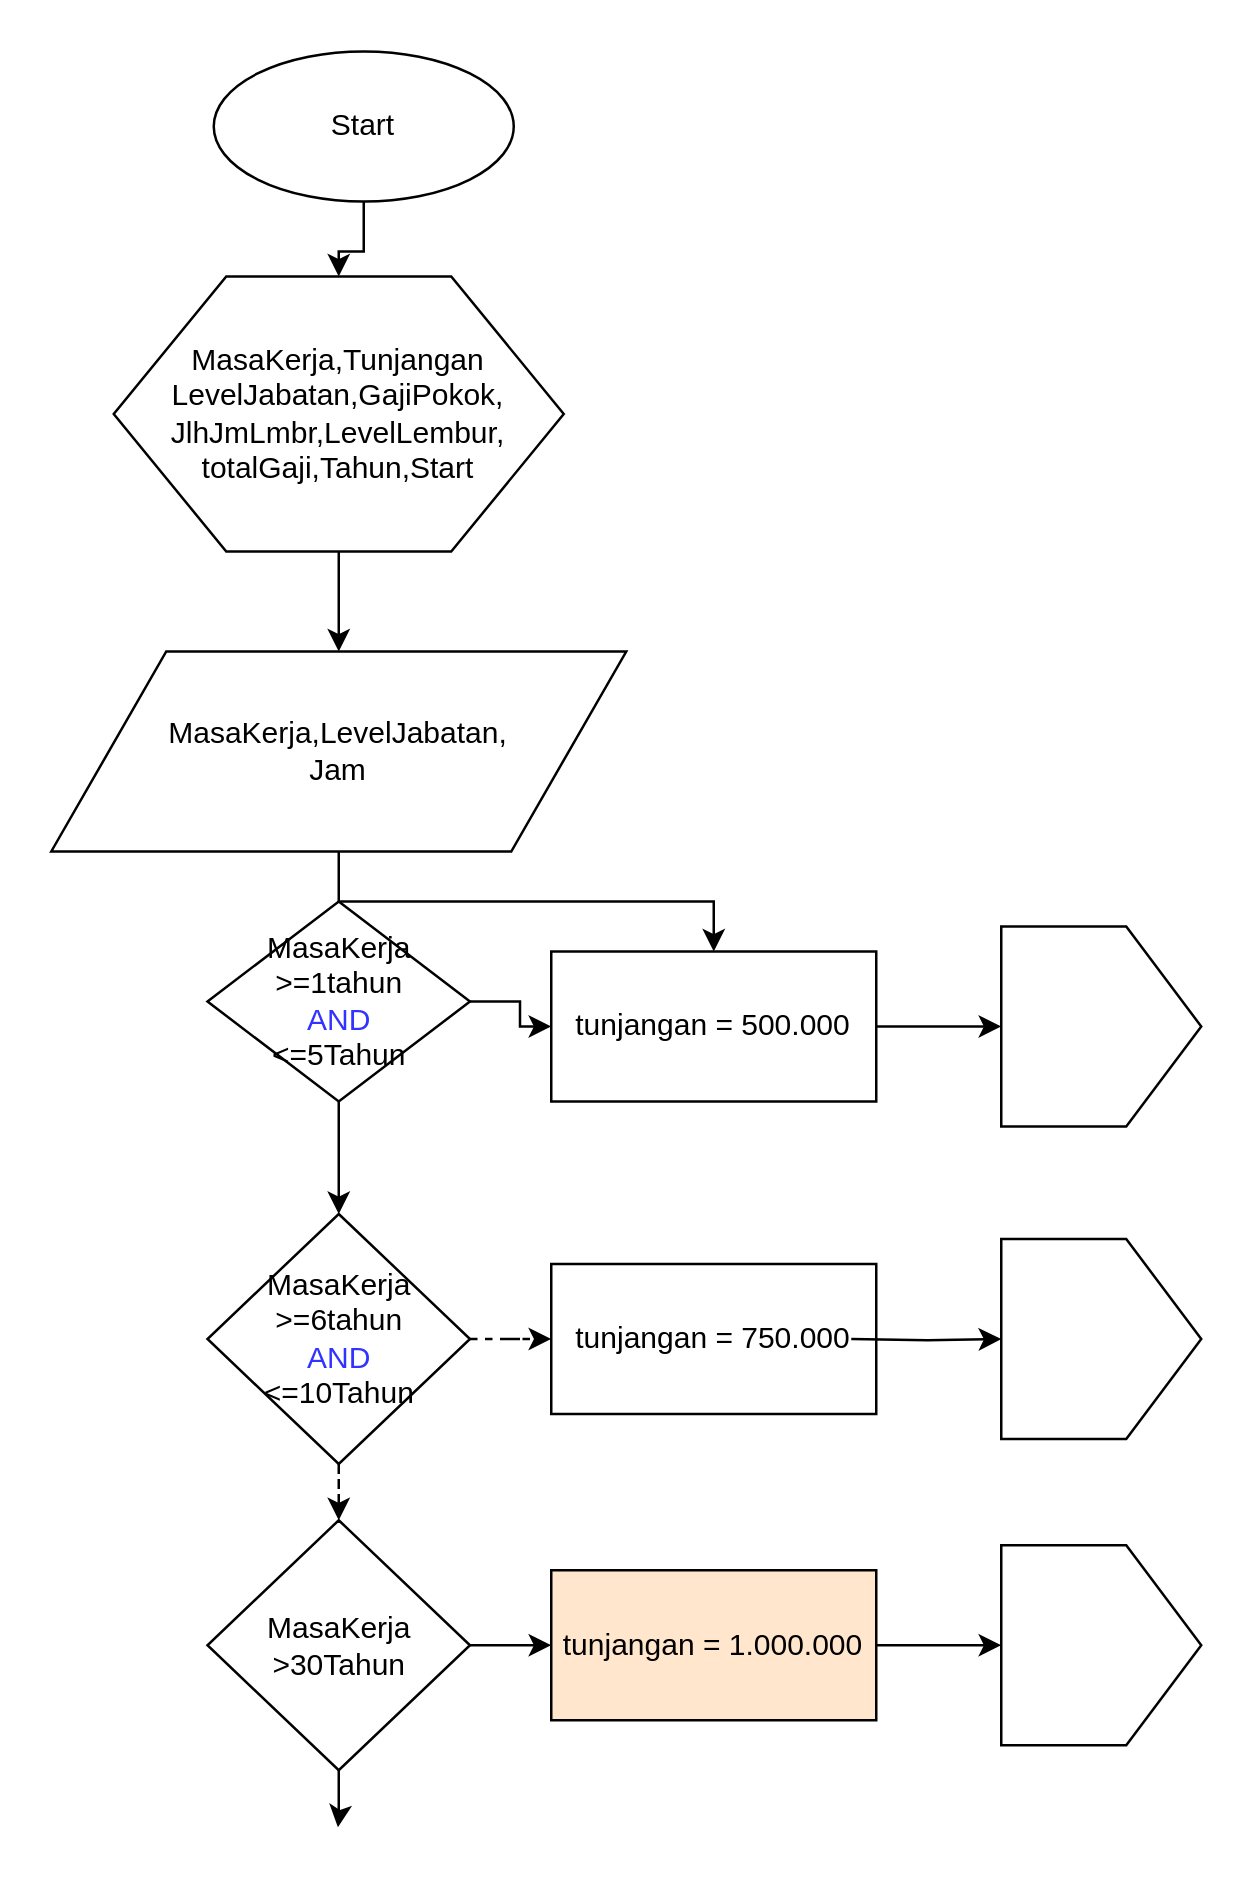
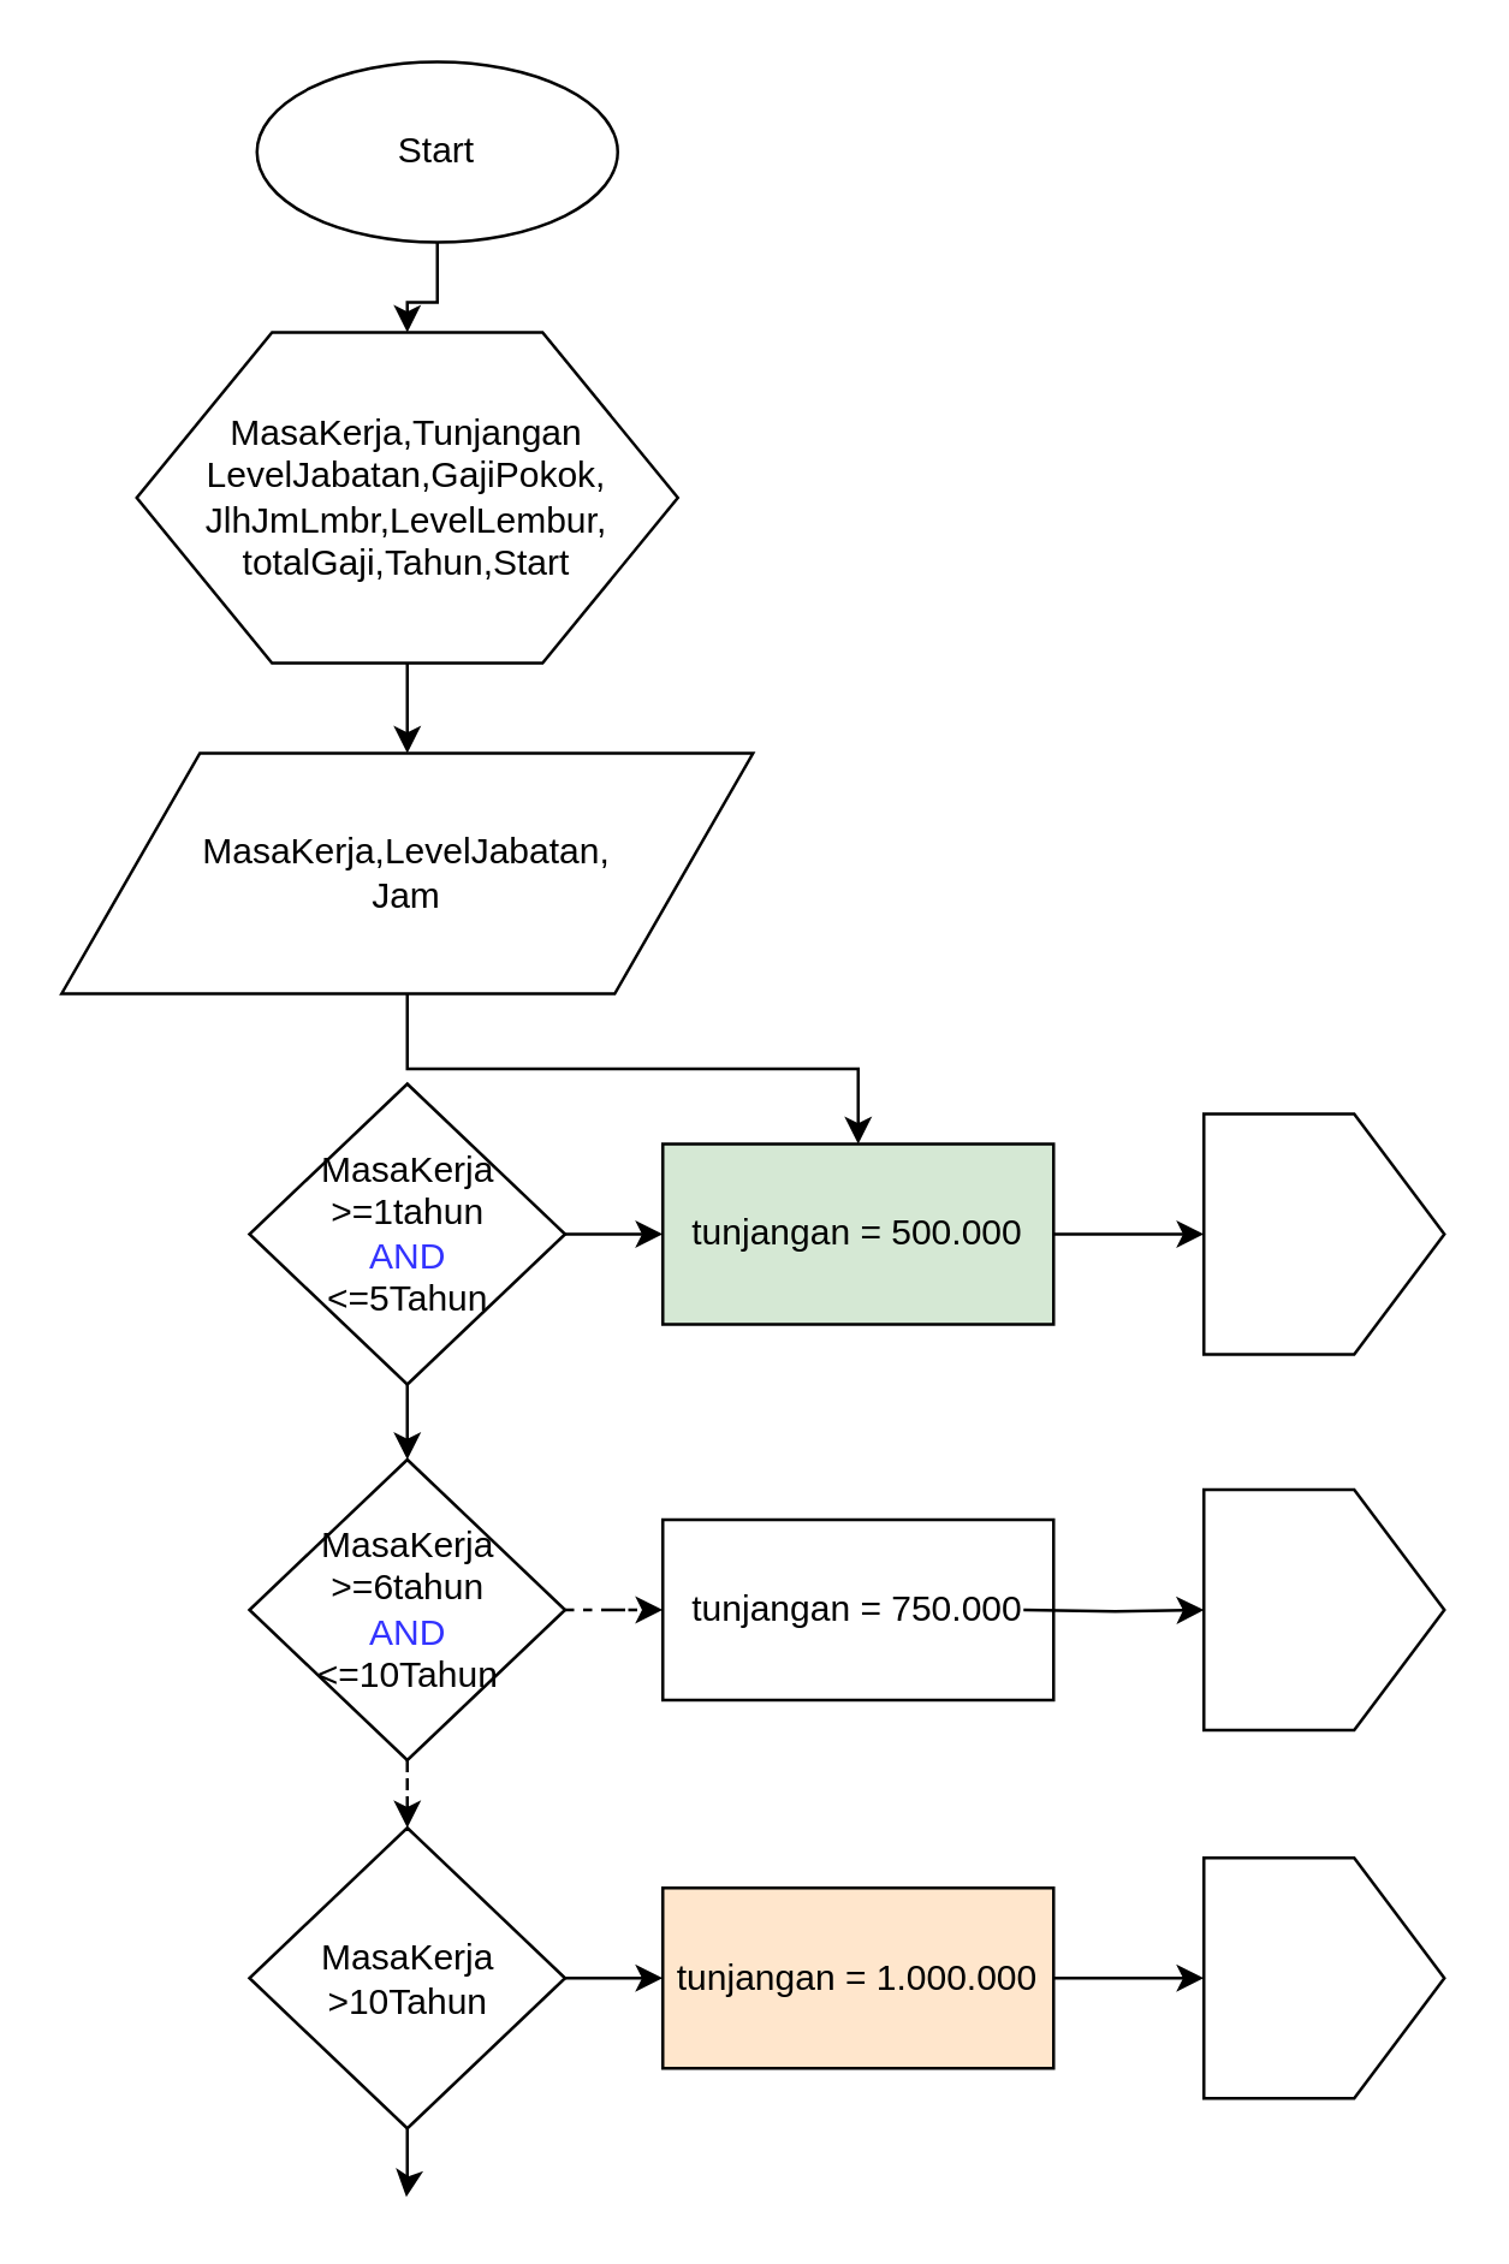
- <mxCell id="7" value="MasaKerja,LevelJabatan,&lt;br&gt;Jam" style="shape=parallelogram;perimeter=parallelogramPerimeter;whiteSpace=wrap;html=1;" vertex="1" parent="1"><mxGeometry x="20" y="260" width="230" height="80" as="geometry" /></mxCell>
+ <mxCell id="7" value="MasaKerja,LevelJabatan,&lt;br&gt;Jam" style="shape=parallelogram;perimeter=parallelogramPerimeter;whiteSpace=wrap;html=1;" vertex="1" parent="1"><mxGeometry y="250" width="230" height="80" as="geometry" x="20" /></mxCell>
- <mxCell id="10" value="MasaKerja&lt;br&gt;&amp;gt;=1tahun&lt;br&gt;&lt;font color=&quot;#3333ff&quot;&gt;AND&lt;/font&gt;&lt;br&gt;&amp;lt;=5Tahun" style="rhombus;whiteSpace=wrap;html=1;" vertex="1" parent="1"><mxGeometry x="82.5" y="360" width="105" height="80" as="geometry" /></mxCell>
+ <mxCell id="10" value="MasaKerja&lt;br&gt;&amp;gt;=1tahun&lt;br&gt;&lt;font color=&quot;#3333ff&quot;&gt;AND&lt;/font&gt;&lt;br&gt;&amp;lt;=5Tahun" style="rhombus;whiteSpace=wrap;html=1;" vertex="1" parent="1"><mxGeometry x="82.5" y="360" width="105" height="100" as="geometry" /></mxCell>
- <mxCell id="12" value="tunjangan = 500.000" style="rounded=0;whiteSpace=wrap;html=1;" vertex="1" parent="1"><mxGeometry x="220" y="380" width="130" height="60" as="geometry" /></mxCell>
+ <mxCell id="12" value="tunjangan = 500.000" style="rounded=0;whiteSpace=wrap;html=1;fillColor=#d5e8d4;" vertex="1" parent="1"><mxGeometry x="220" y="380" width="130" height="60" as="geometry" /></mxCell>
- <mxCell id="20" value="MasaKerja&lt;br&gt;&amp;gt;30Tahun" style="rhombus;whiteSpace=wrap;html=1;" vertex="1" parent="1"><mxGeometry x="82.5" y="607.5" width="105" height="100" as="geometry" /></mxCell>
+ <mxCell id="20" value="MasaKerja&lt;br&gt;&amp;gt;10Tahun" style="rhombus;whiteSpace=wrap;html=1;" vertex="1" parent="1"><mxGeometry x="82.5" y="607.5" width="105" height="100" as="geometry" /></mxCell>
